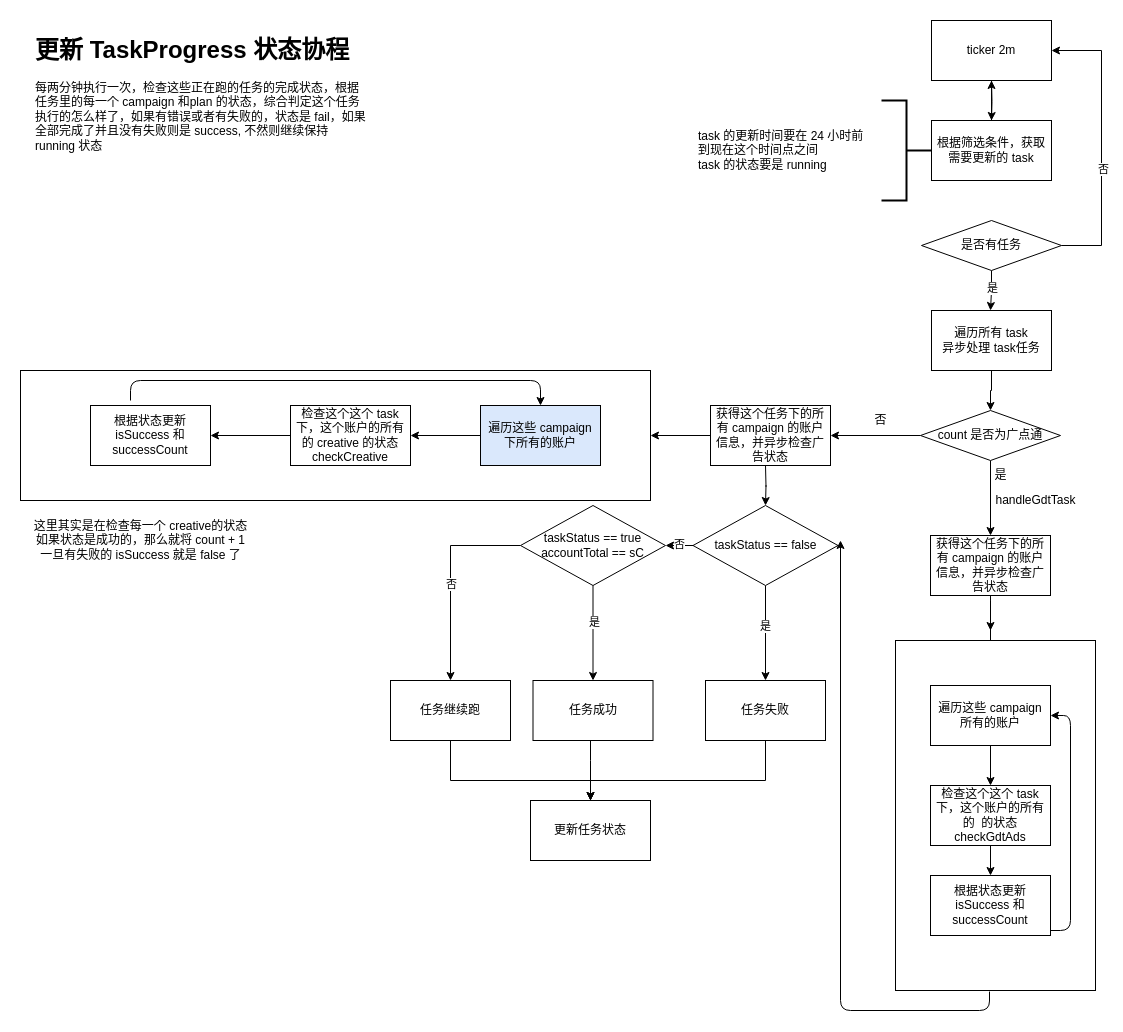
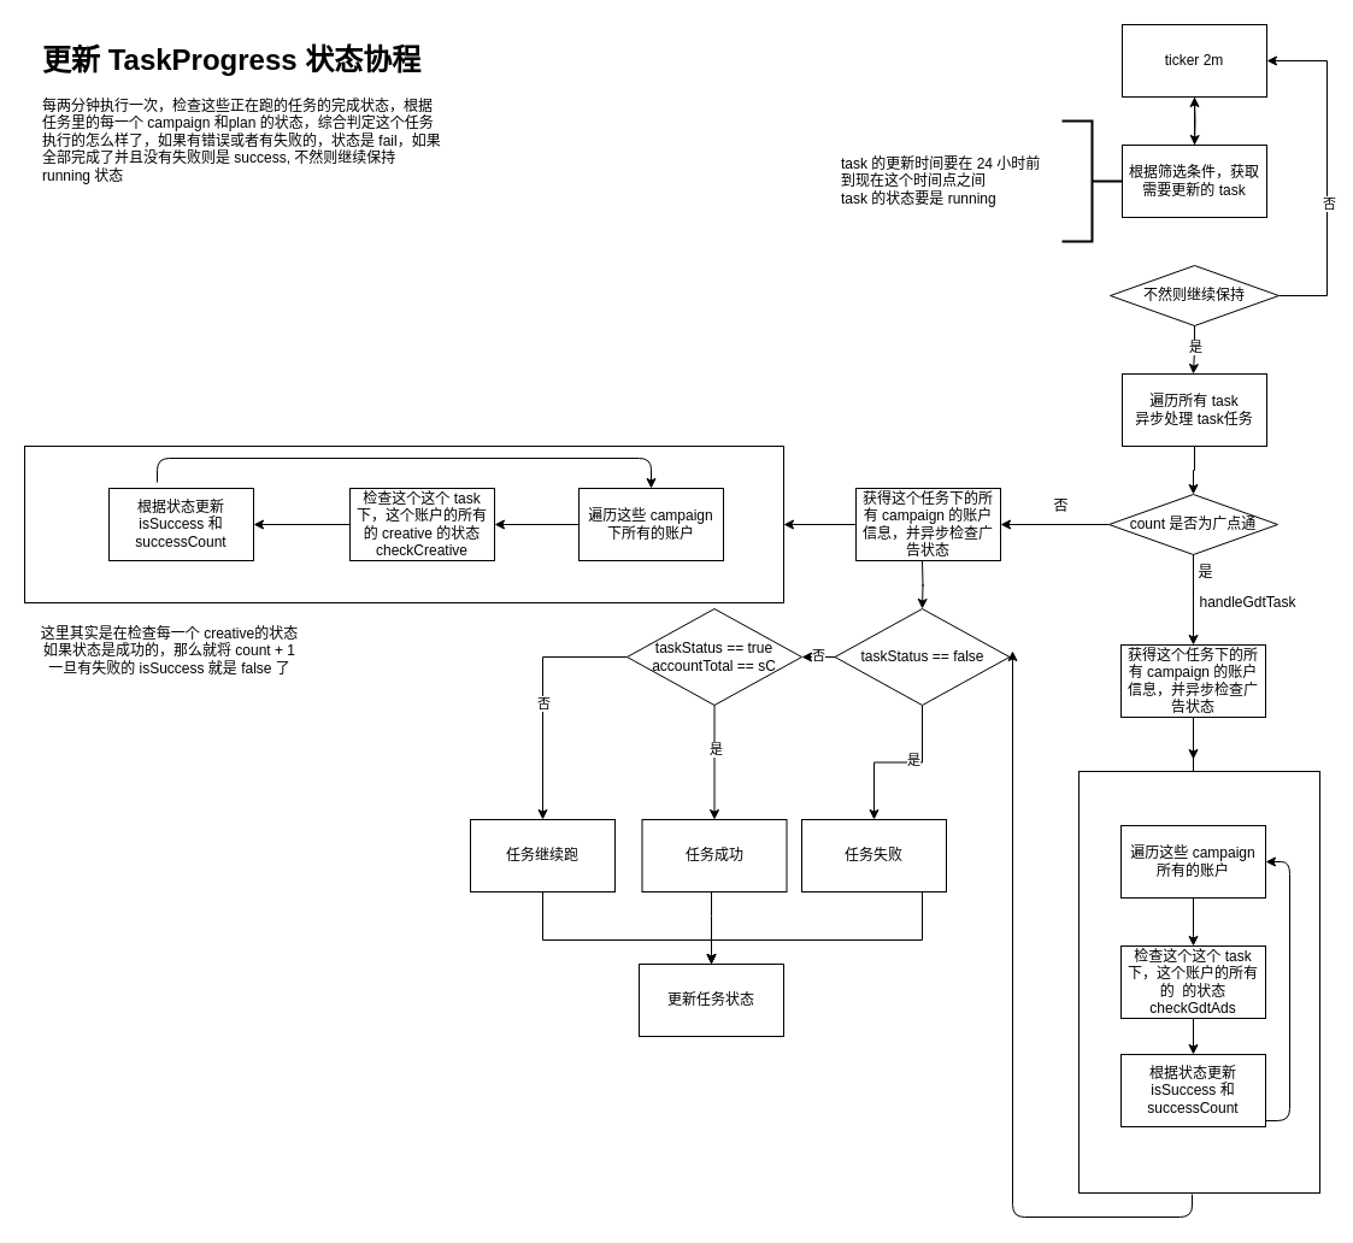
- <mxCell id="54" value="是否有任务" style="rhombus;whiteSpace=wrap;html=1;" vertex="1" parent="1"><mxGeometry x="921" y="220" width="140" height="50" as="geometry" /></mxCell>
+ <mxCell id="54" value="不然则继续保持" style="rhombus;whiteSpace=wrap;html=1;" vertex="1" parent="1"><mxGeometry x="921" y="220" width="140" height="50" as="geometry" /></mxCell>
- <mxCell id="18" value="遍历这些 campaign&lt;br&gt;下所有的账户" style="whiteSpace=wrap;html=1;fillColor=#dae8fc;" vertex="1" parent="1"><mxGeometry x="480" y="405" width="120" height="60" as="geometry" /></mxCell>
+ <mxCell id="18" value="遍历这些 campaign&lt;br&gt;下所有的账户" style="whiteSpace=wrap;html=1;" vertex="1" parent="1"><mxGeometry x="480" y="405" width="120" height="60" as="geometry" /></mxCell>
- <mxCell id="28" value="任务失败" style="whiteSpace=wrap;html=1;" vertex="1" parent="1"><mxGeometry x="705" y="680" width="120" height="60" as="geometry" /></mxCell>
+ <mxCell id="28" value="任务失败" style="whiteSpace=wrap;html=1;" vertex="1" parent="1"><mxGeometry x="665" y="680" width="120" height="60" as="geometry" /></mxCell>
